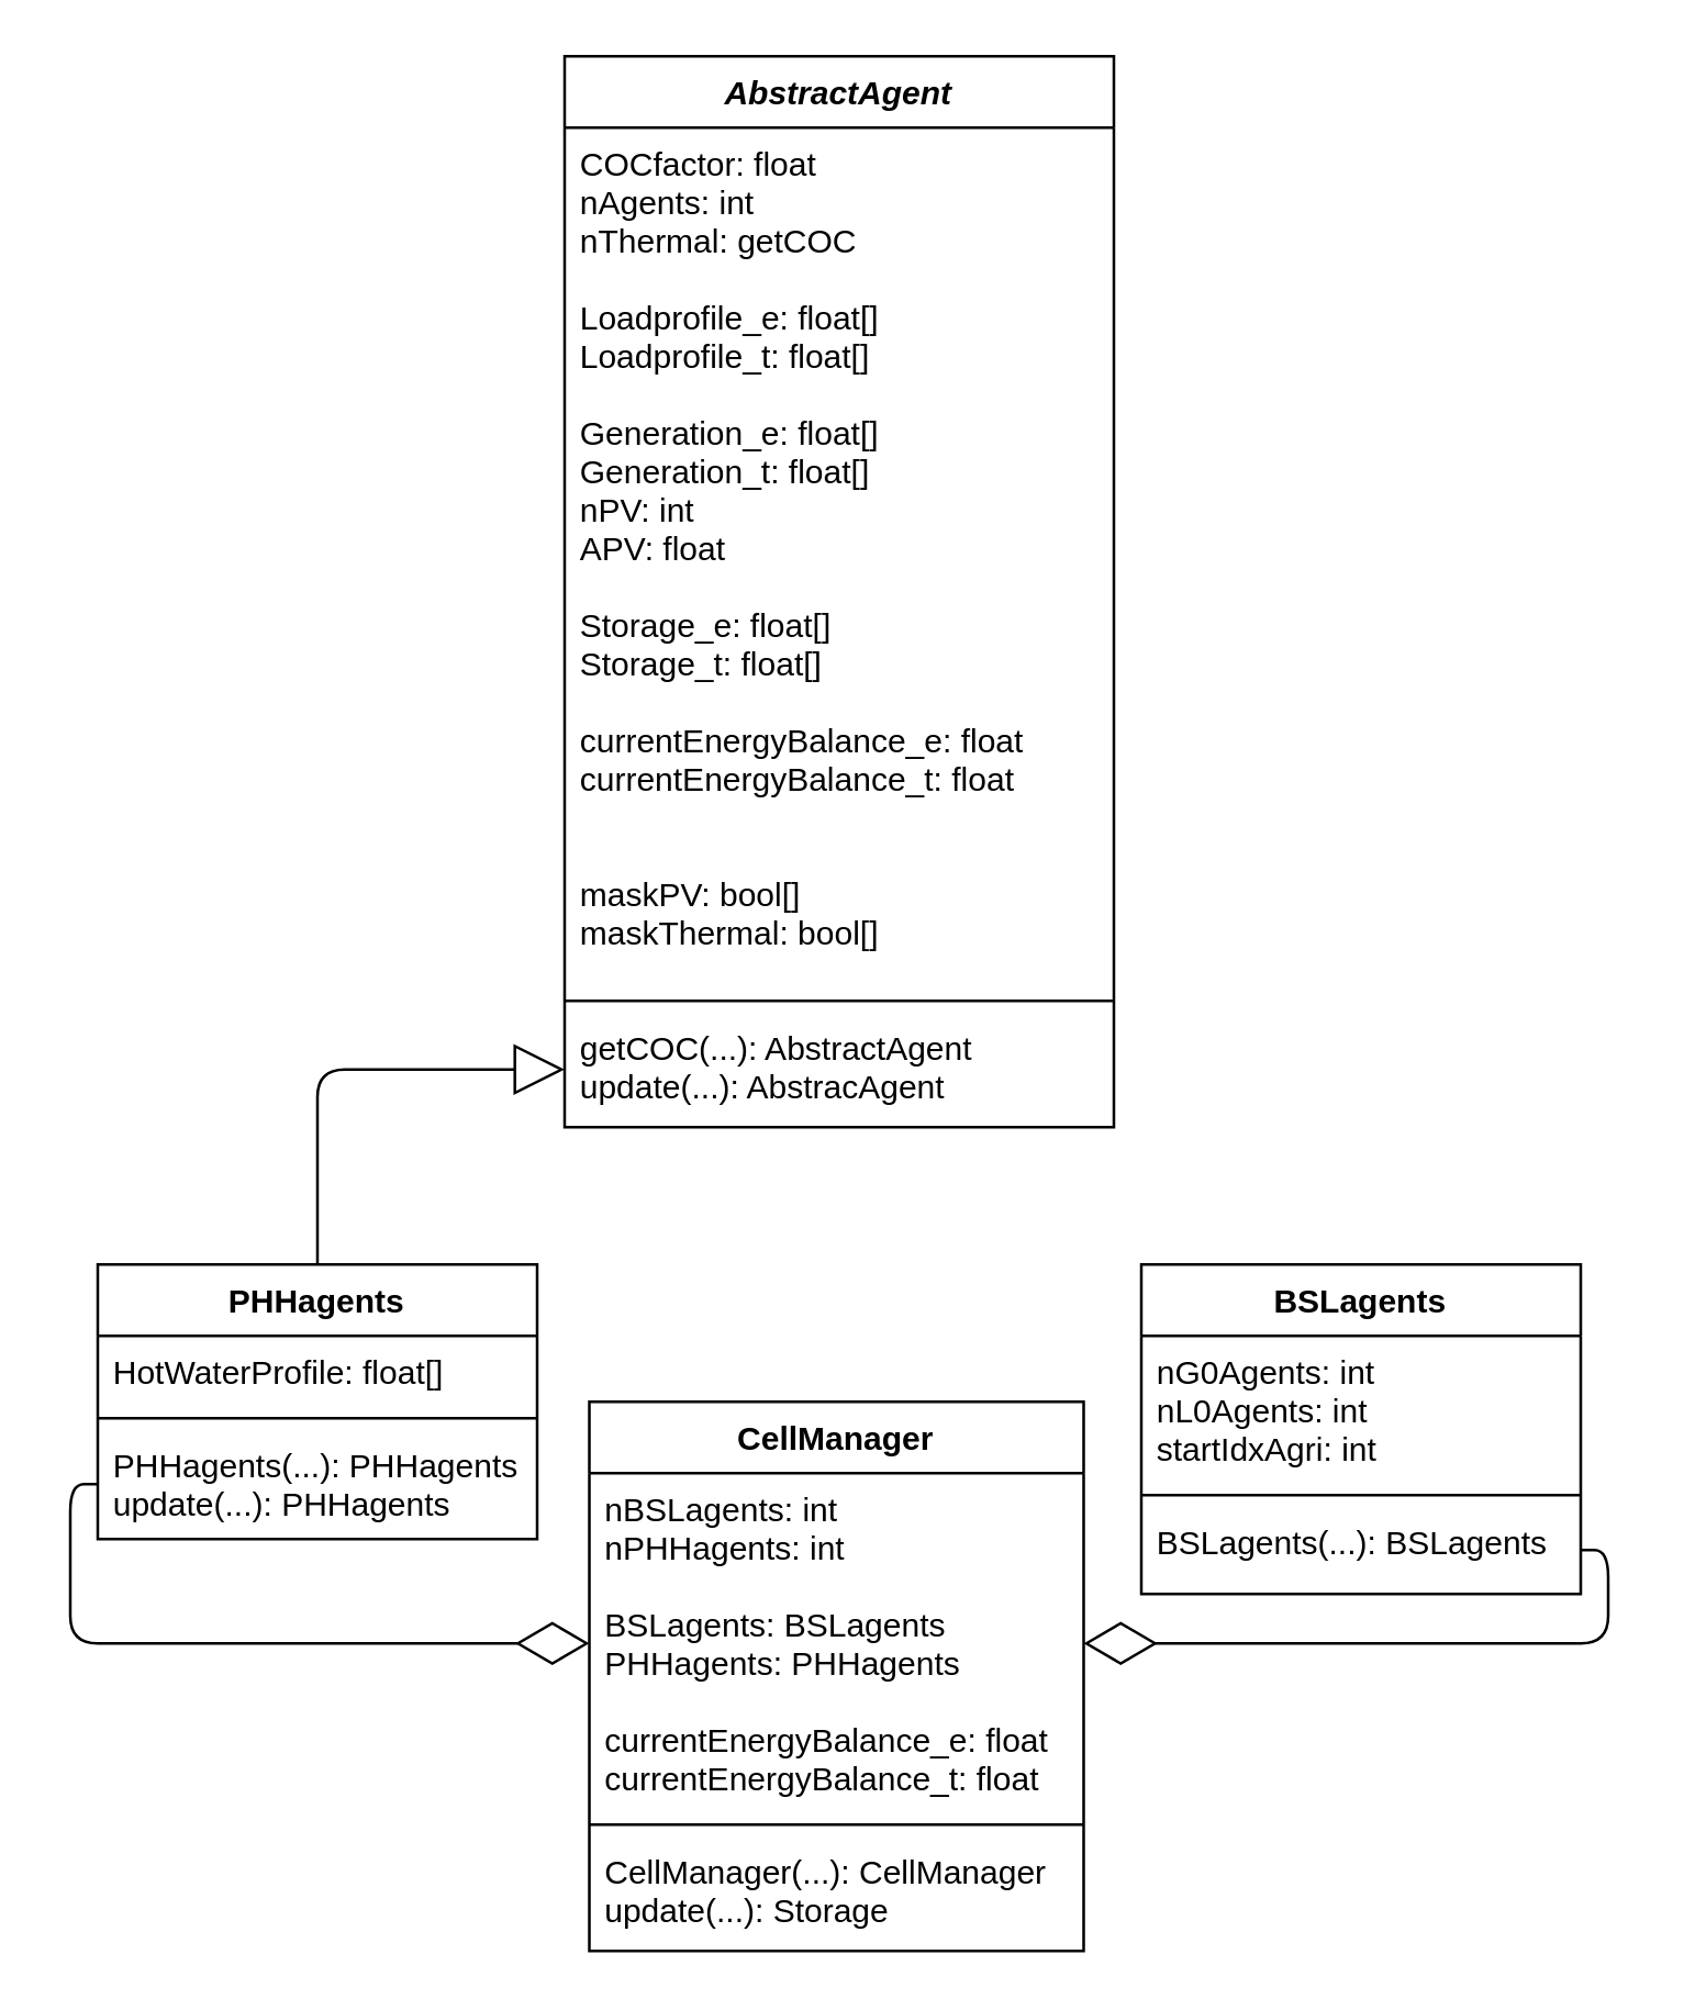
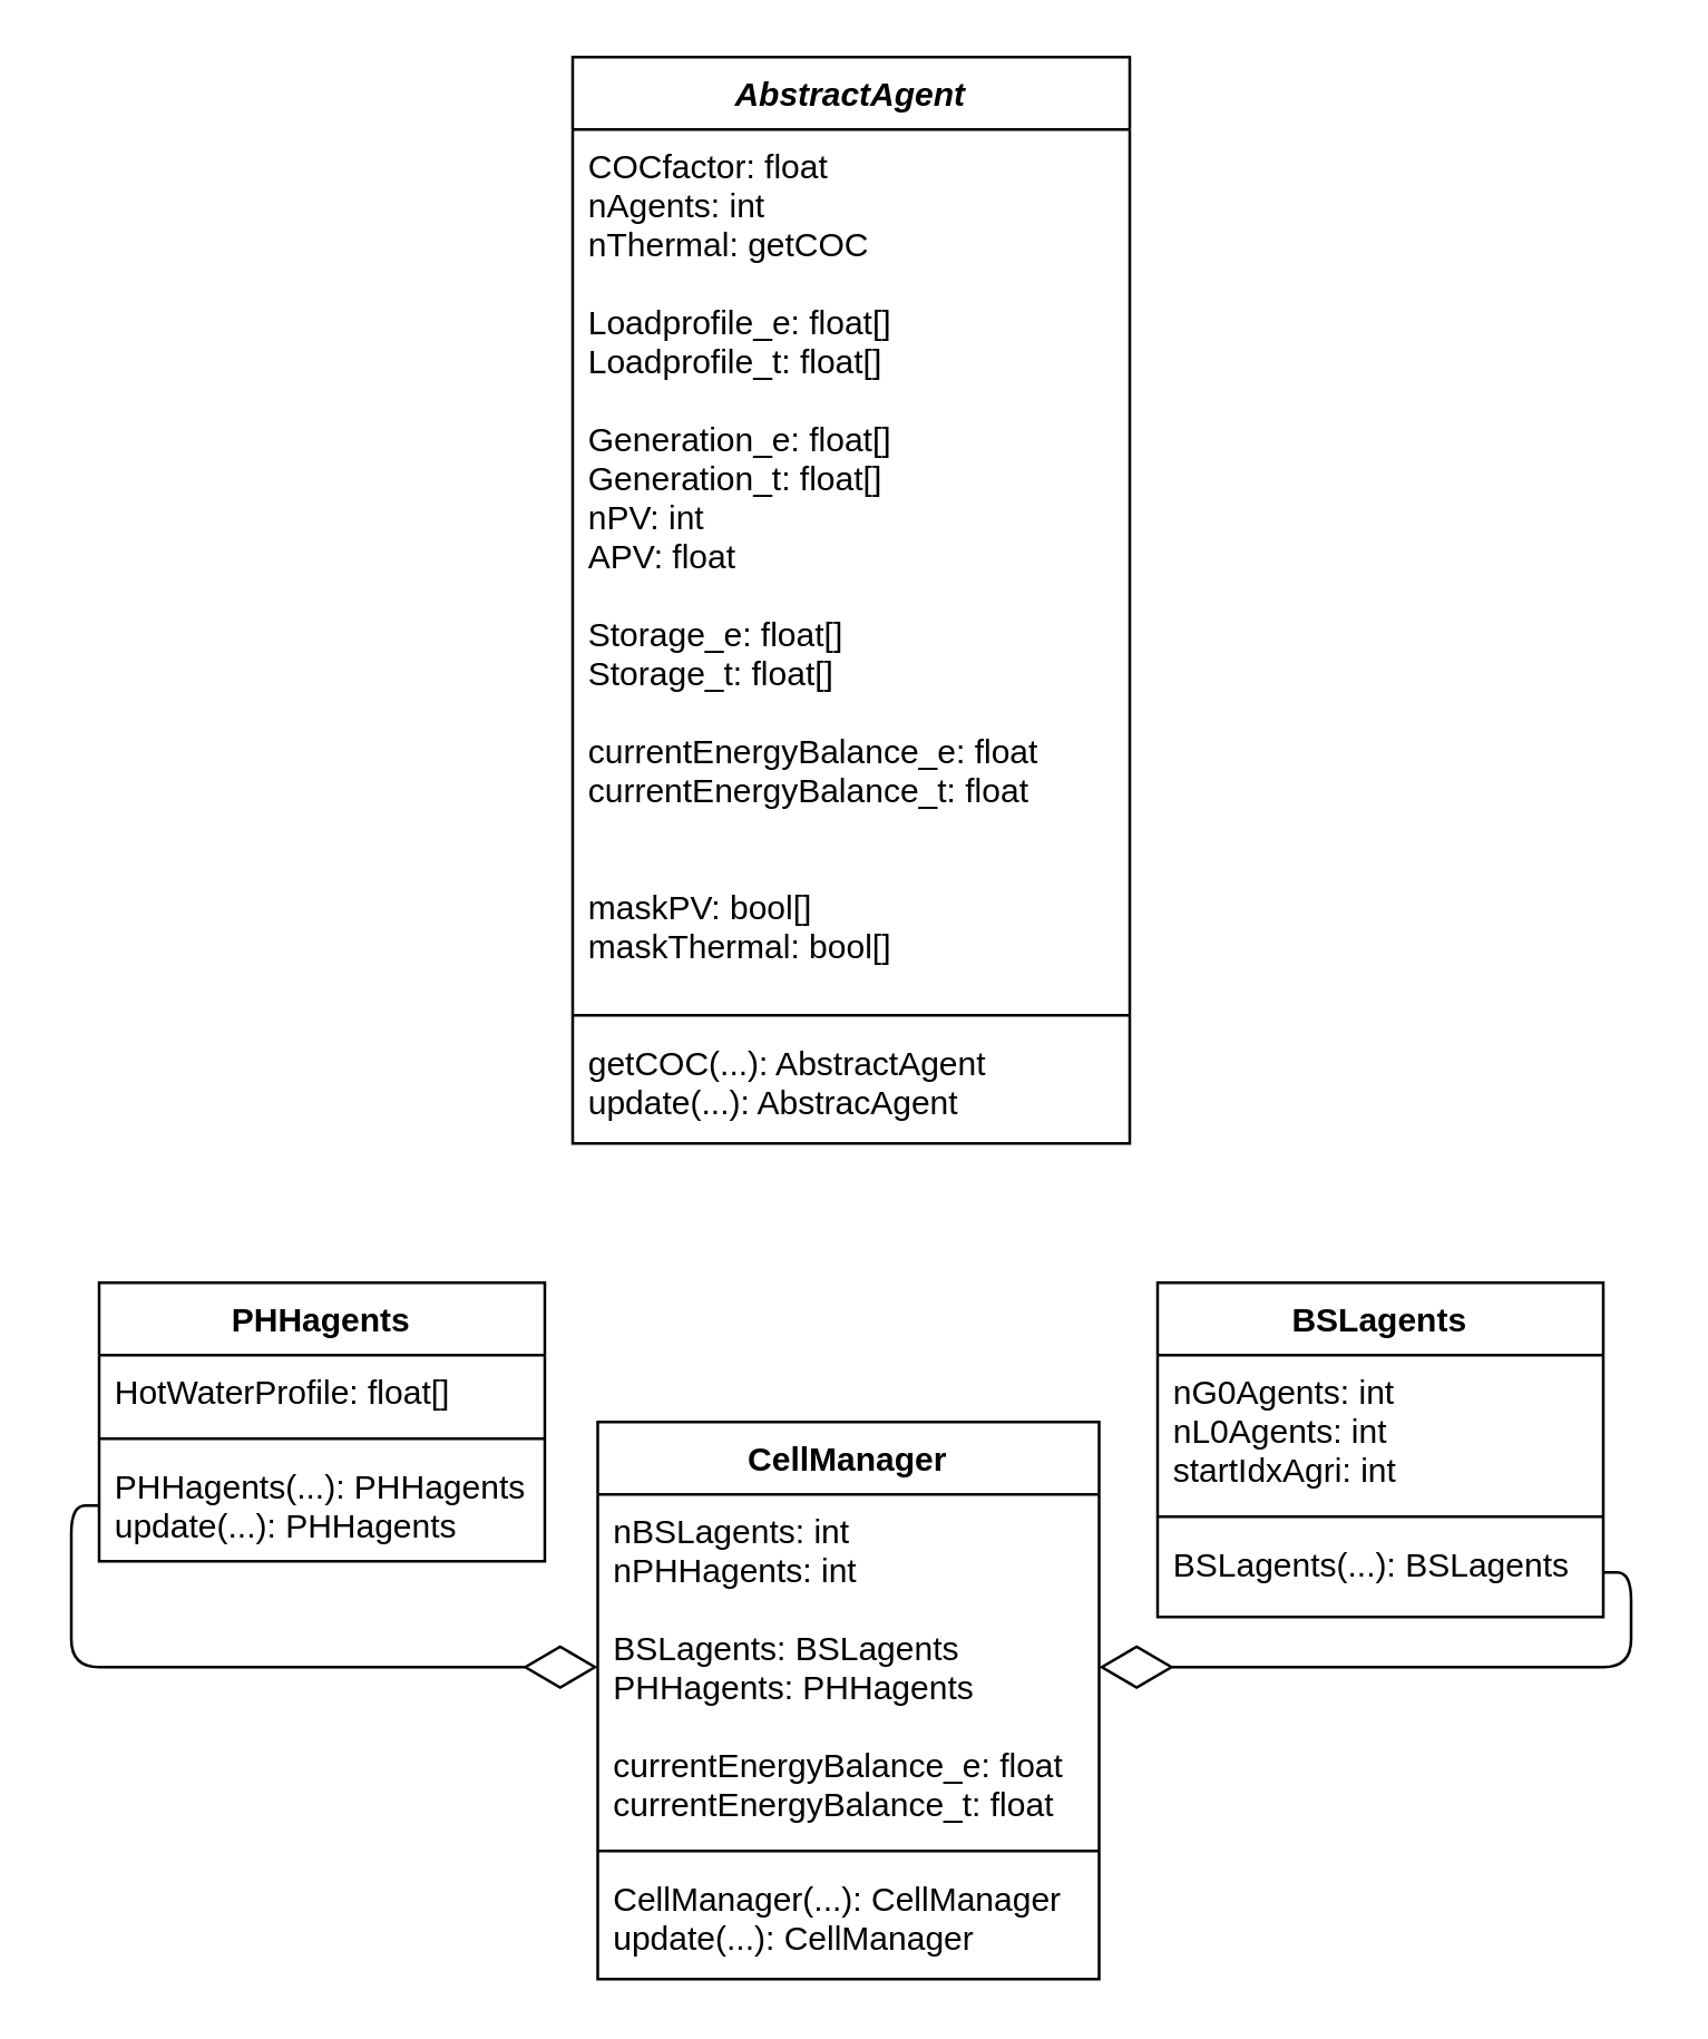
- <mxCell id="2" value="" style="endArrow=block;endSize=16;endFill=0;html=1;exitX=0.5;exitY=0;exitDx=0;exitDy=0;entryX=0;entryY=0.5;entryDx=0;entryDy=0;edgeStyle=orthogonalEdgeStyle;" parent="1" source="17" target="8" edge="1"><mxGeometry width="160" relative="1" as="geometry"><mxPoint x="320" y="430" as="sourcePoint" /><mxPoint x="480" y="430" as="targetPoint" /></mxGeometry></mxCell>
- <mxCell id="16" value="CellManager(...): CellManager&#10;update(...): Storage" style="text;strokeColor=none;fillColor=none;align=left;verticalAlign=top;spacingLeft=4;spacingRight=4;overflow=hidden;rotatable=0;points=[[0,0.5],[1,0.5]];portConstraint=eastwest;" parent="13" vertex="1"><mxGeometry y="158" width="180" height="42" as="geometry" /></mxCell>
+ <mxCell id="16" value="CellManager(...): CellManager&#10;update(...): CellManager" style="text;strokeColor=none;fillColor=none;align=left;verticalAlign=top;spacingLeft=4;spacingRight=4;overflow=hidden;rotatable=0;points=[[0,0.5],[1,0.5]];portConstraint=eastwest;" parent="13" vertex="1"><mxGeometry y="158" width="180" height="42" as="geometry" /></mxCell>
